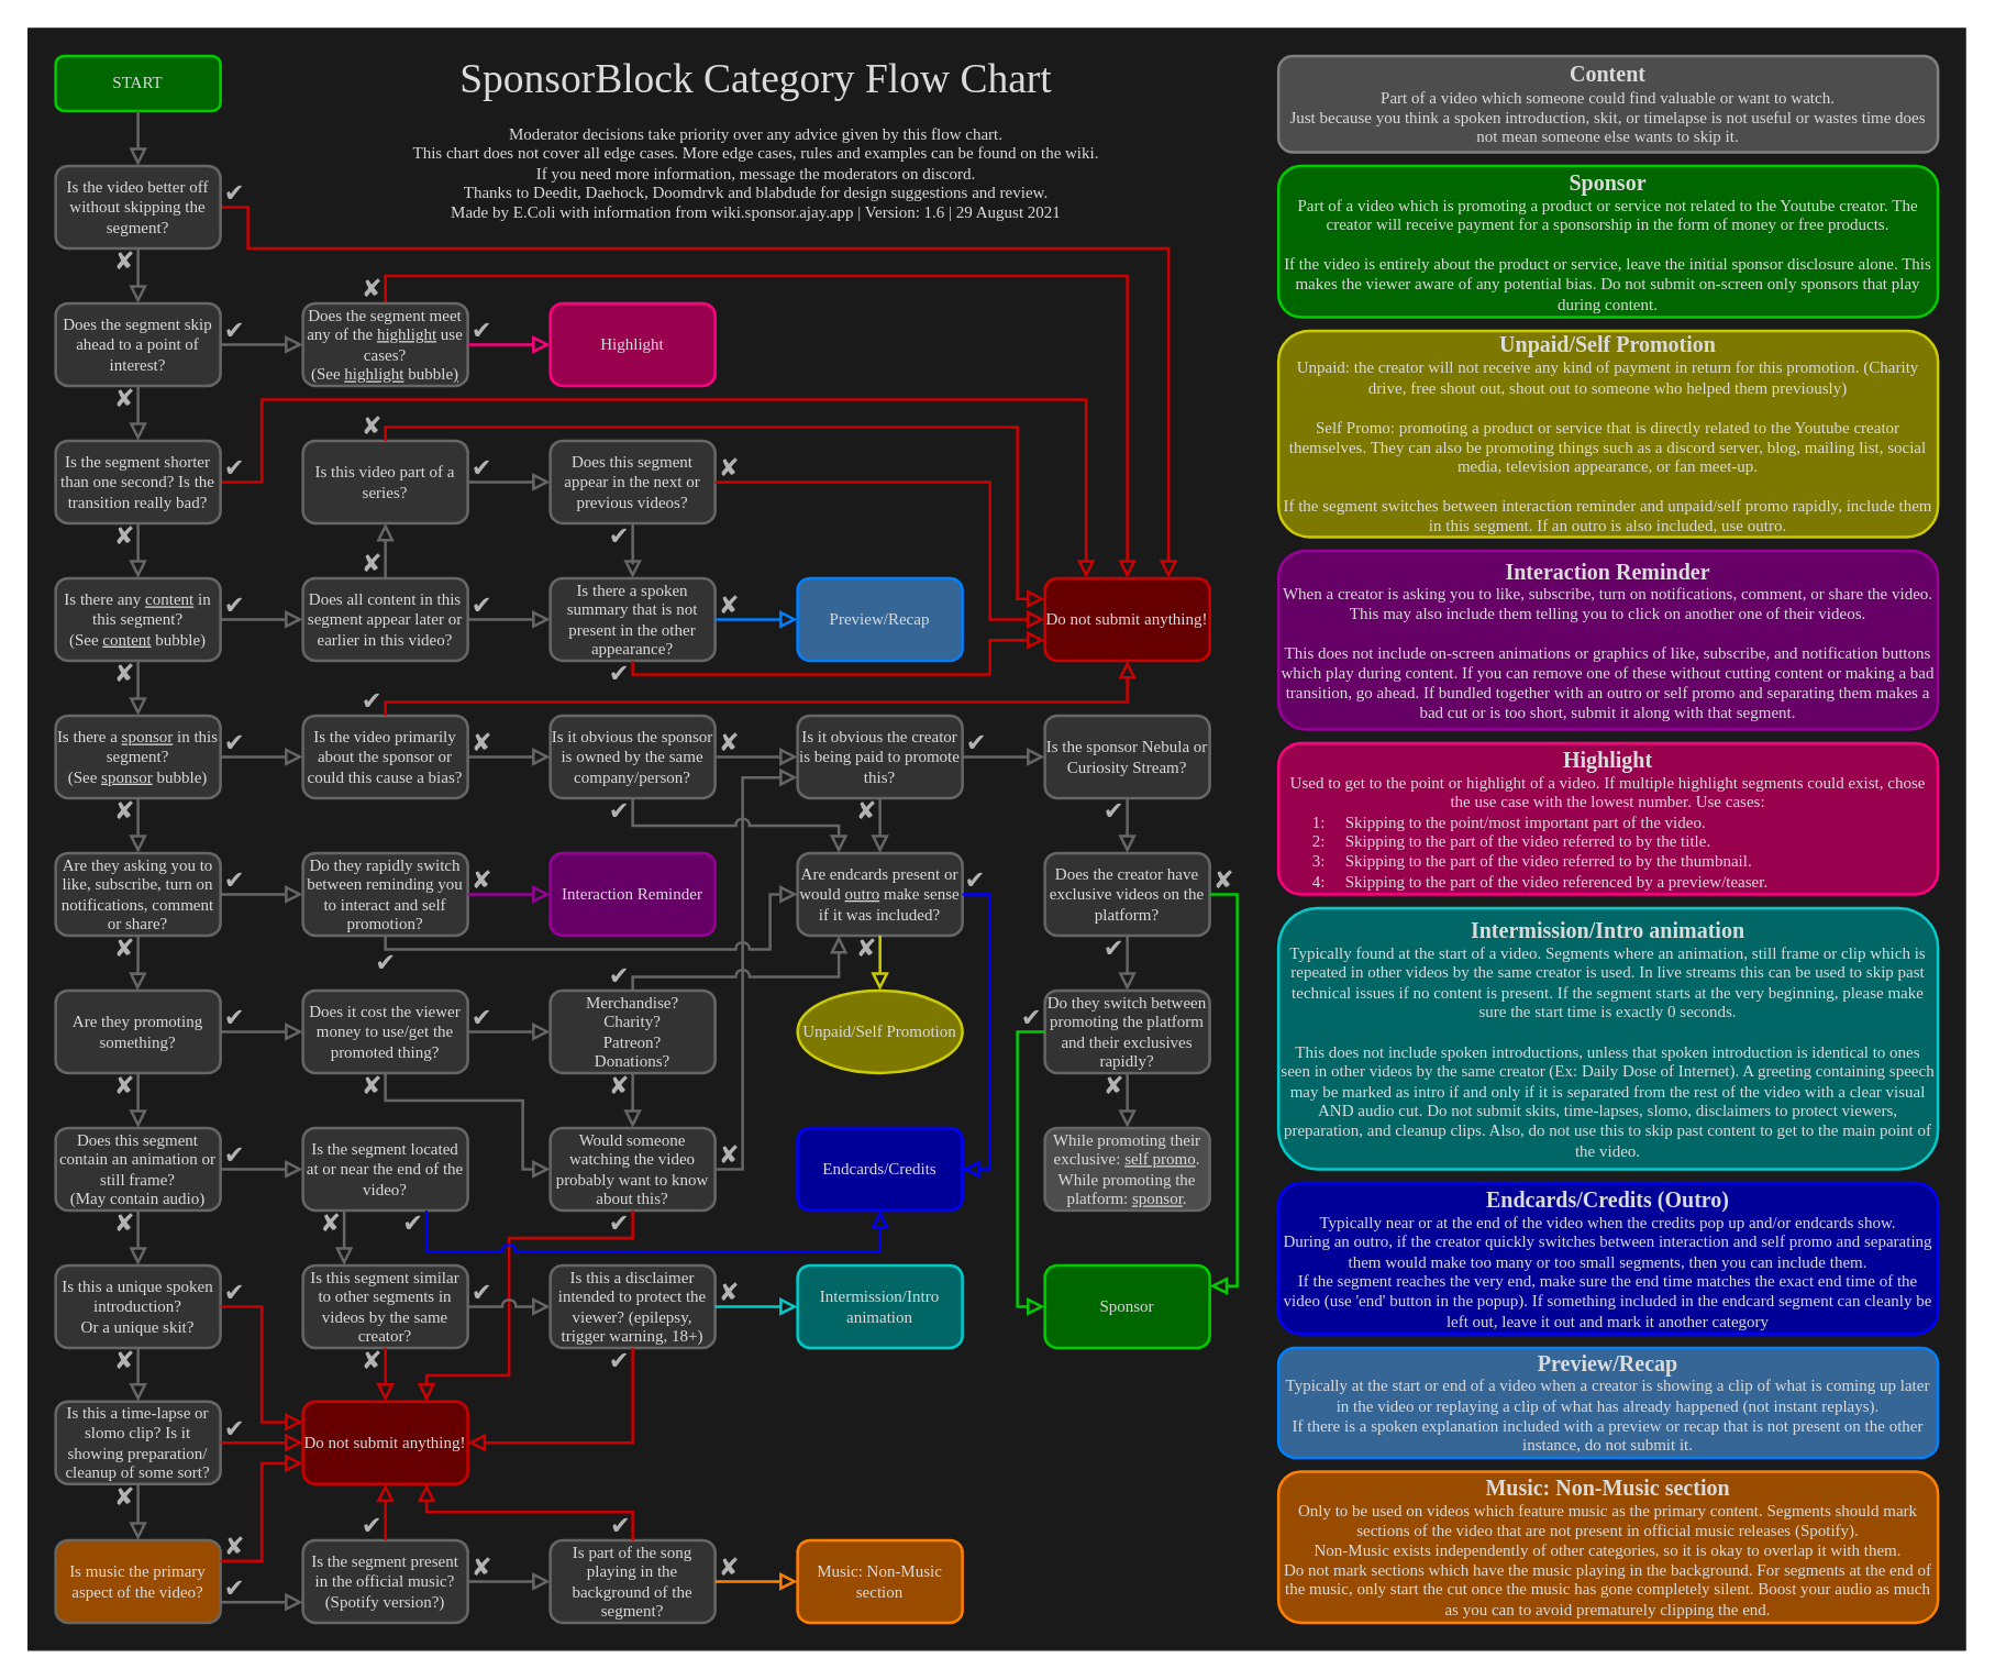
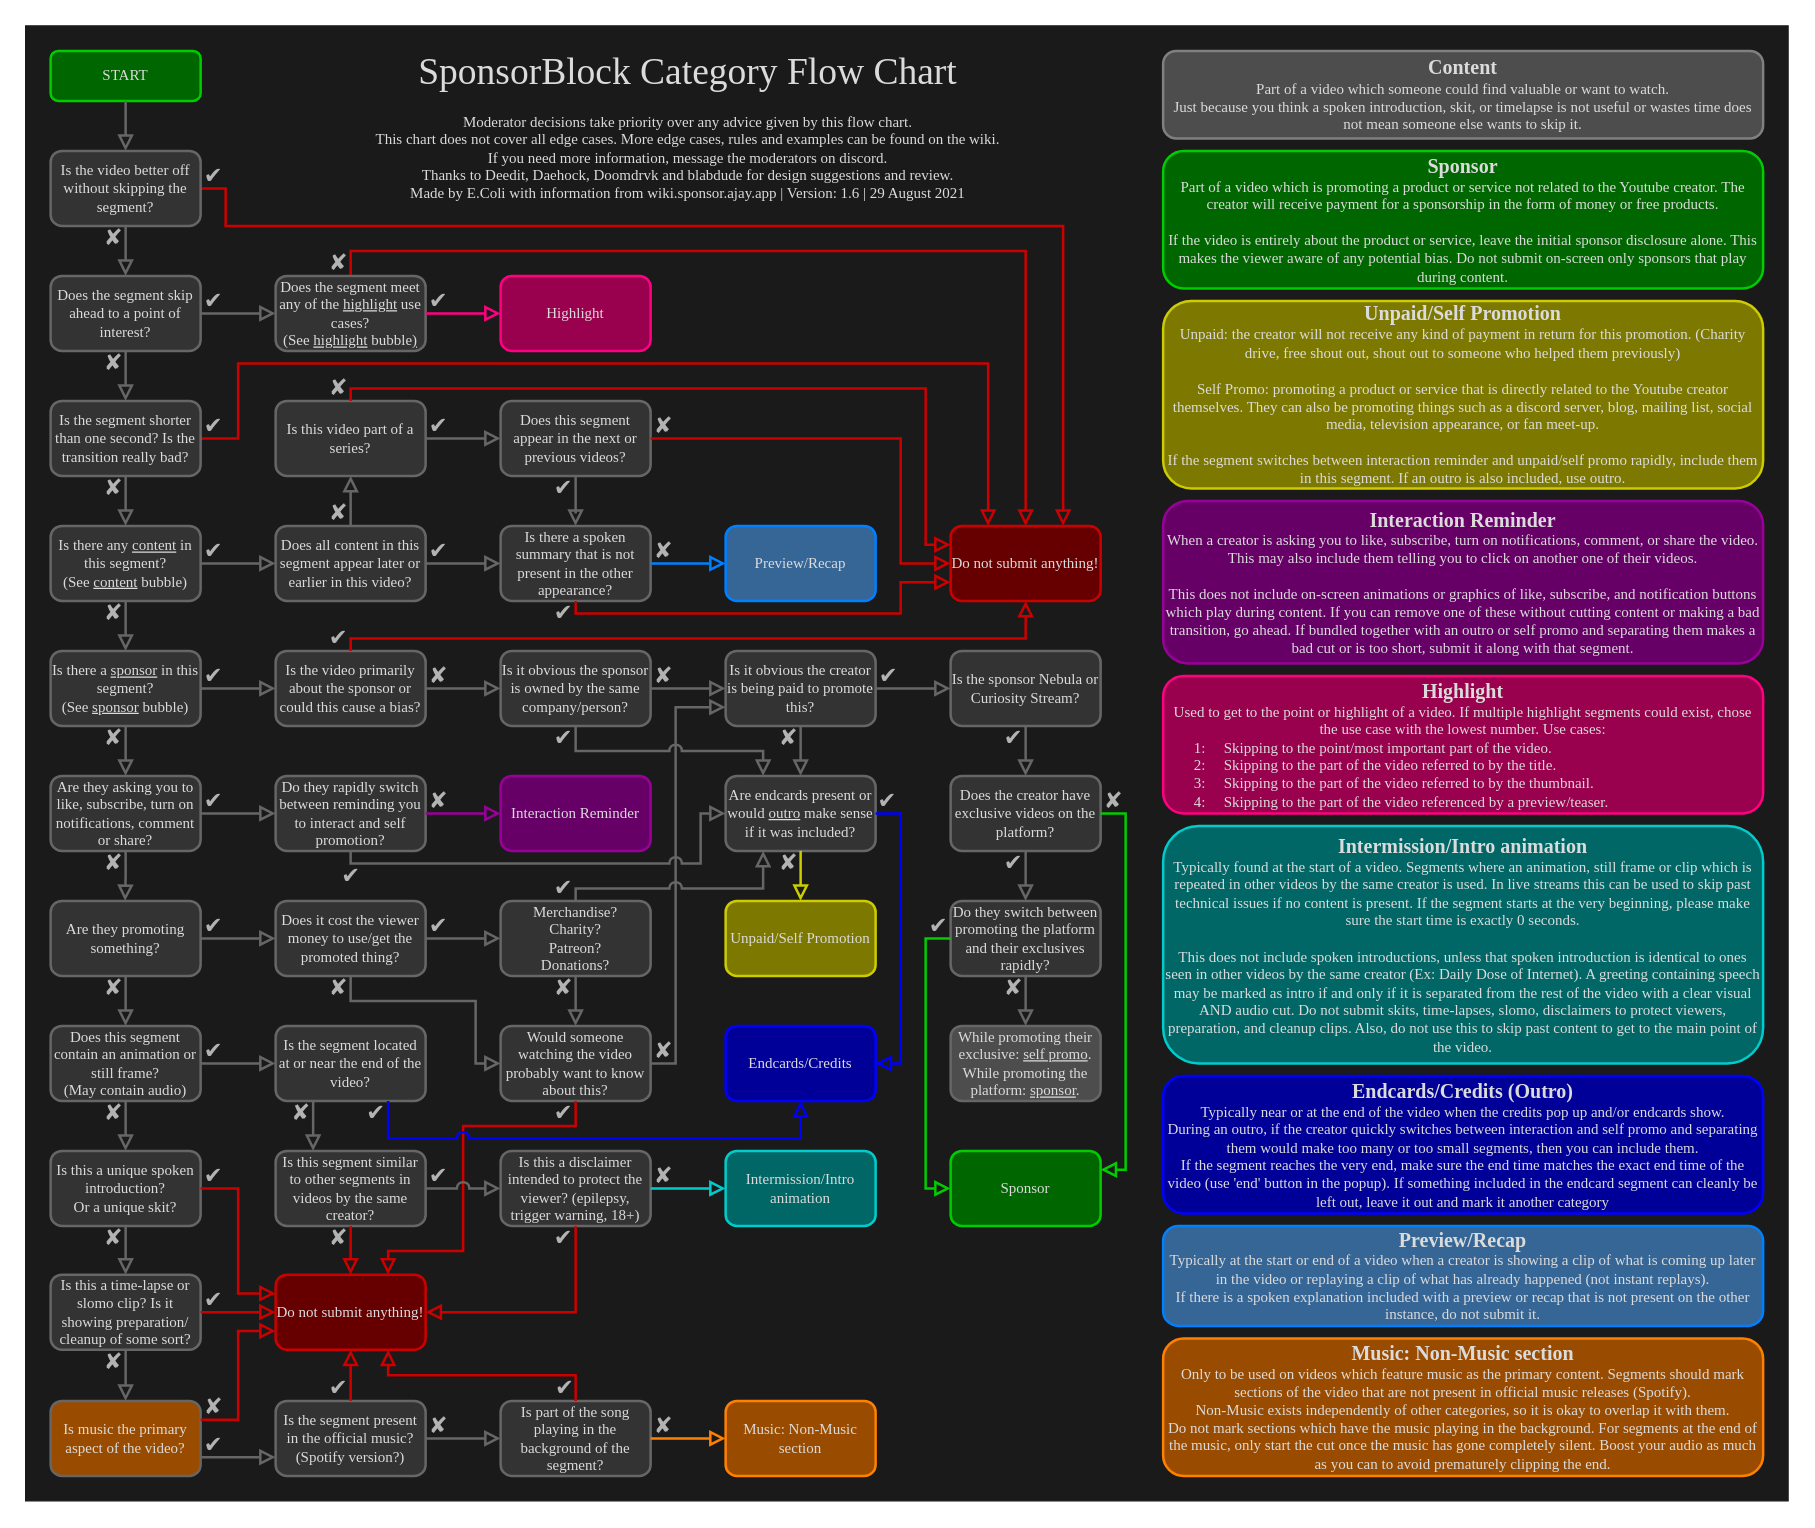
- <mxCell id="39" value="Unpaid/Self Promotion" style="ellipse;whiteSpace=wrap;fontSize=12;glass=0;strokeWidth=2;shadow=0;fontFamily=Atkinson Hyperlegible;fontColor=#DBDBDB;fillColor=#7D7800;strokeColor=#CCCC00;fontSource=https%3A%2F%2Ffonts.googleapis.com%2Fcss%3Ffamily%3DAtkinson%2BHyperlegible;html=1;fontStyle=0;spacingLeft=0;spacing=2;" parent="1" vertex="1"><mxGeometry x="580" y="720" width="120" height="60" as="geometry" /></mxCell>
+ <mxCell id="39" value="Unpaid/Self Promotion" style="rounded=1;whiteSpace=wrap;fontSize=12;glass=0;strokeWidth=2;shadow=0;fontFamily=Atkinson Hyperlegible;fontColor=#DBDBDB;fillColor=#7D7800;strokeColor=#CCCC00;fontSource=https%3A%2F%2Ffonts.googleapis.com%2Fcss%3Ffamily%3DAtkinson%2BHyperlegible;html=1;fontStyle=0;spacingLeft=0;spacing=2;" parent="1" vertex="1"><mxGeometry x="580" y="720" width="120" height="60" as="geometry" /></mxCell>
